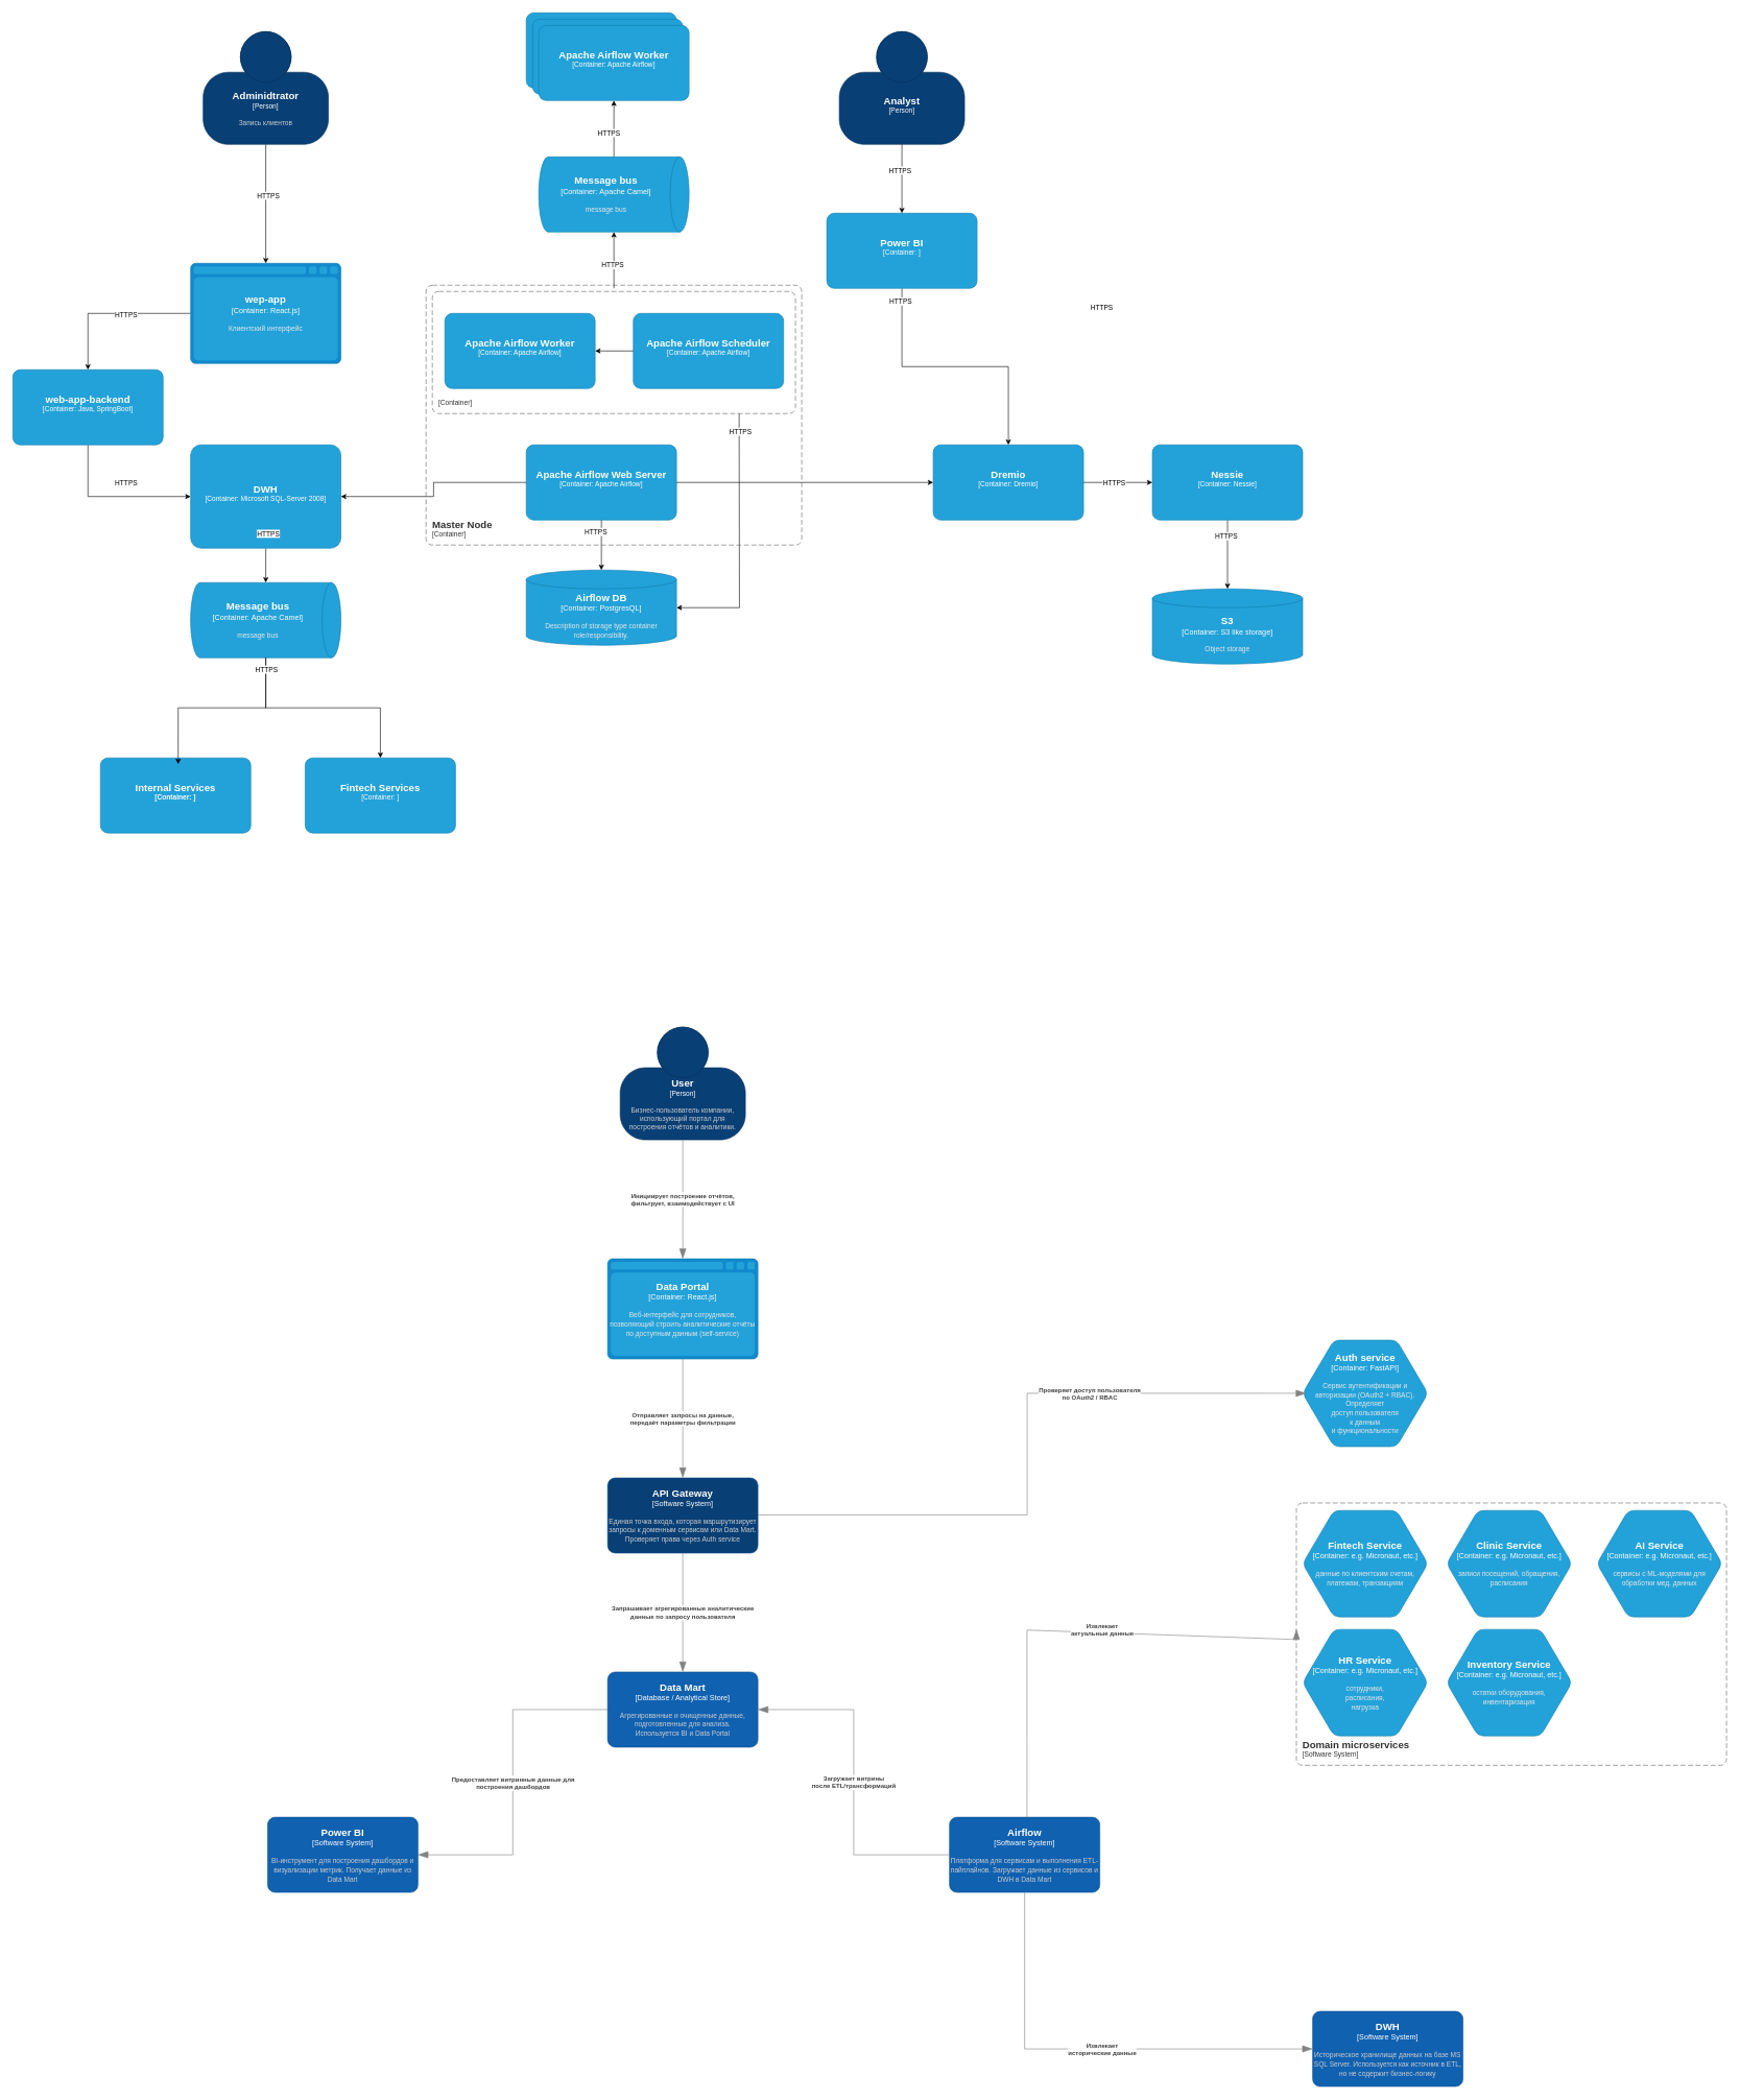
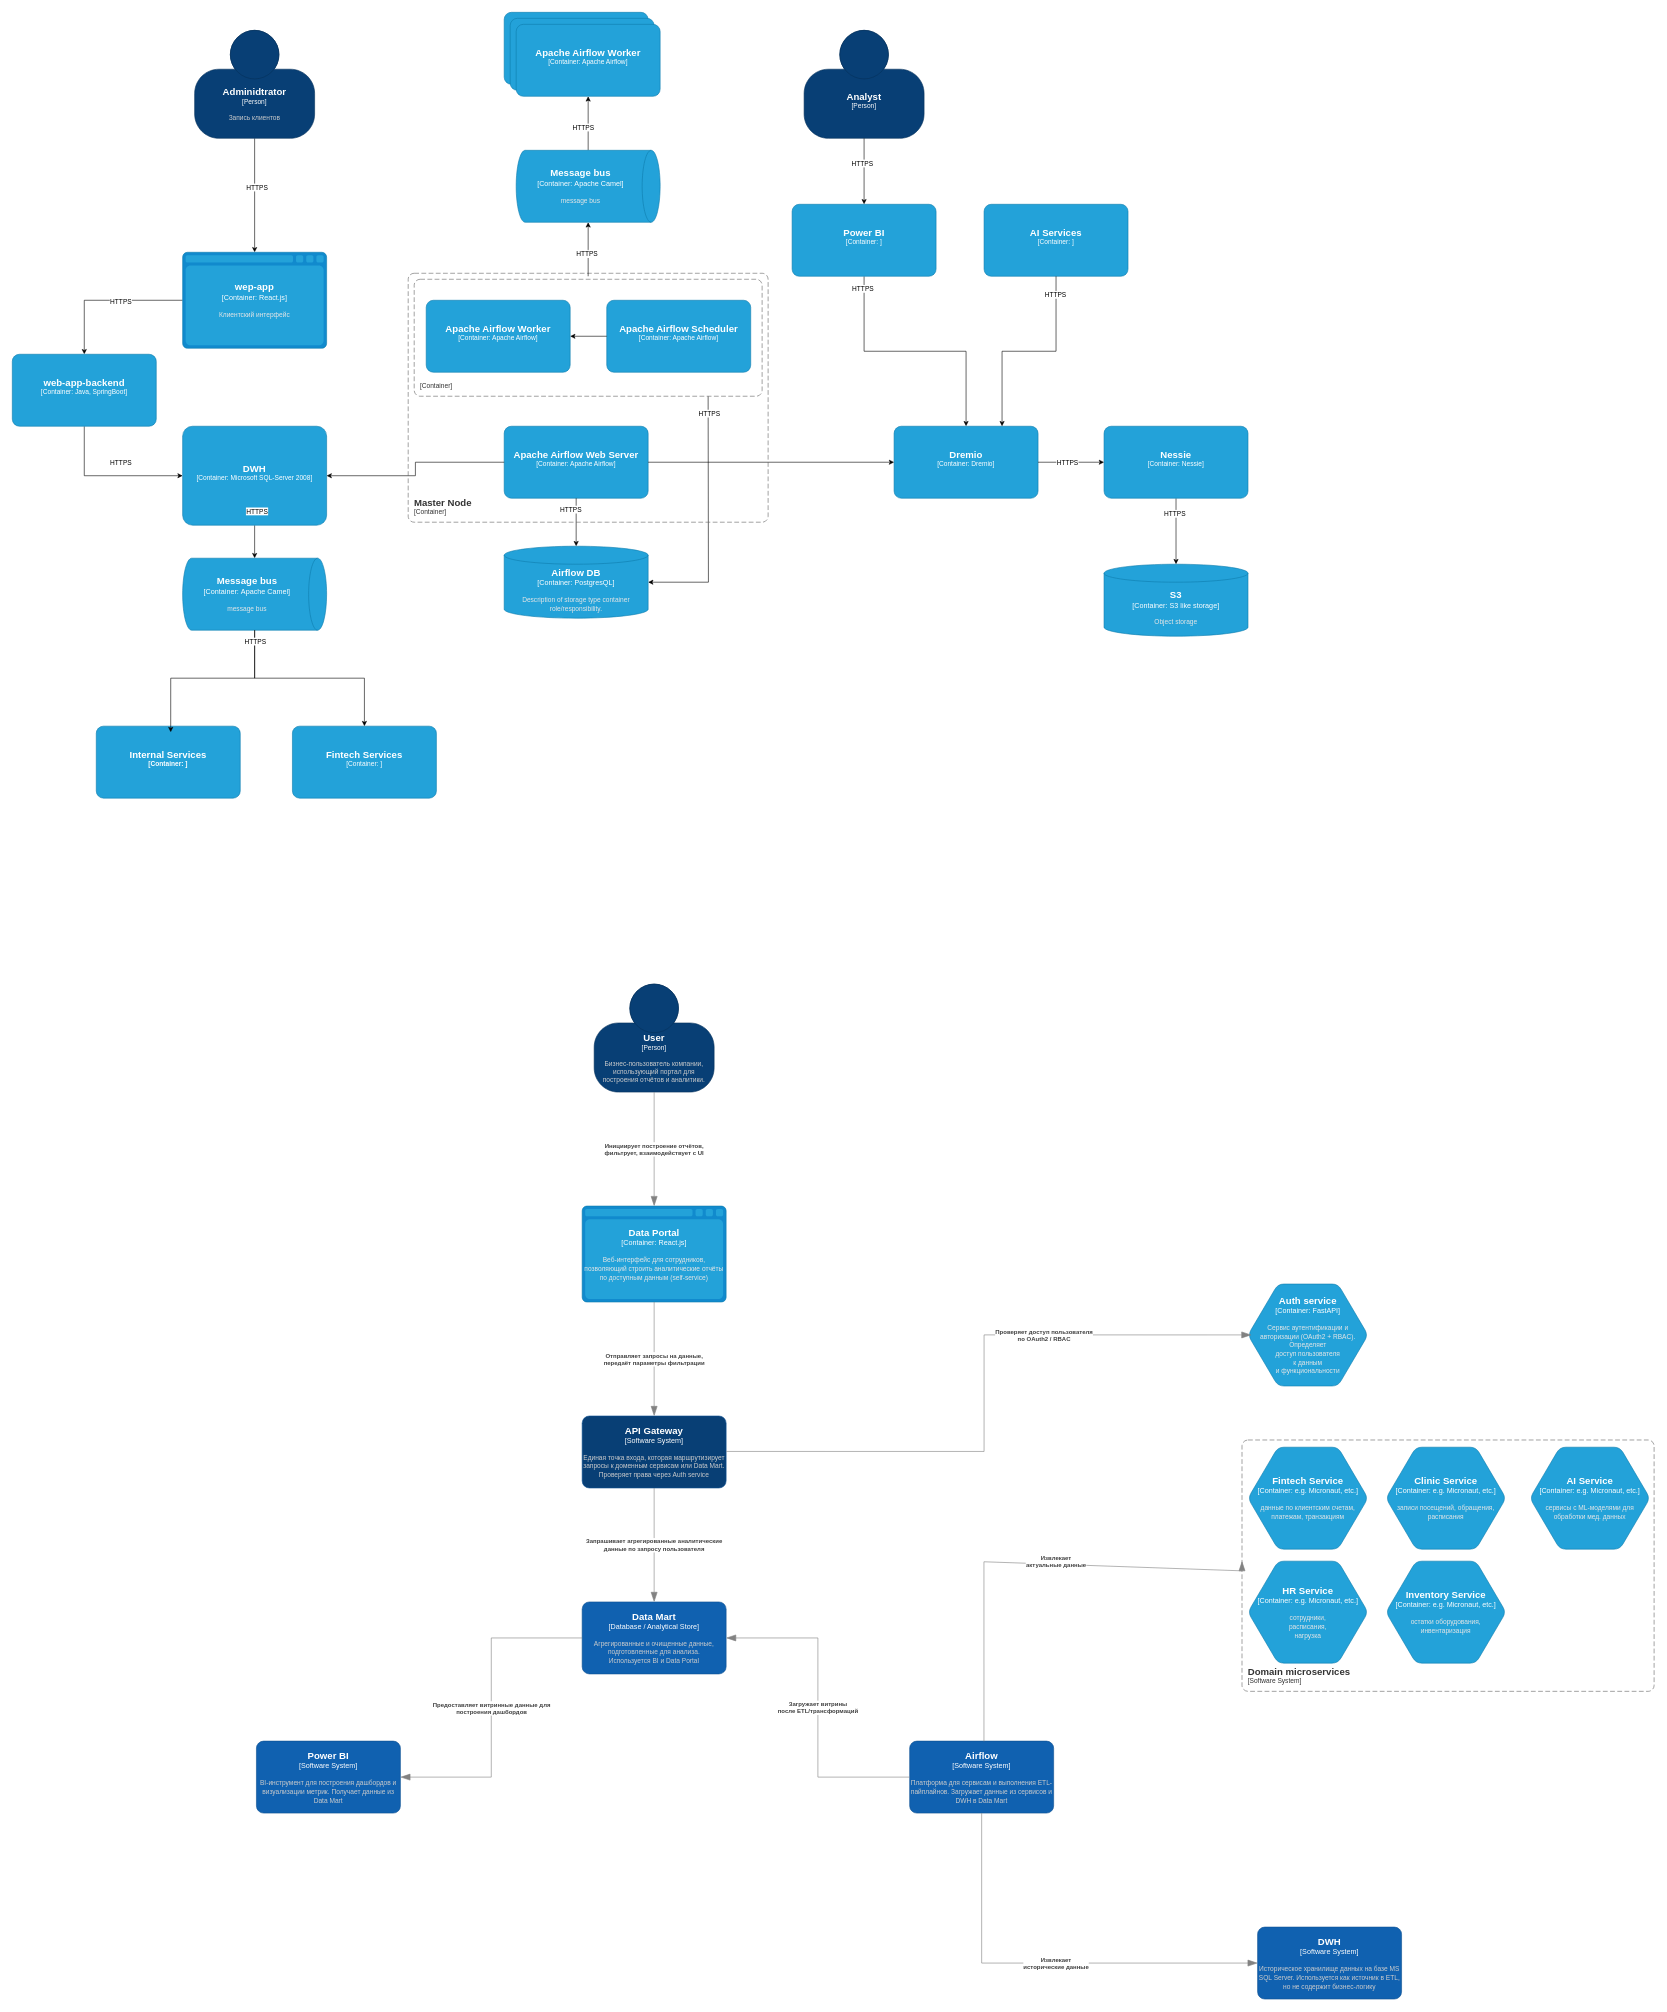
+ <mxCell id="7" value="&lt;font style=&quot;font-size: 16px&quot;&gt;&lt;b&gt;AI Services&lt;/b&gt;&lt;/font&gt;&lt;div&gt;[Container: ]&lt;/div&gt;&lt;br&gt;&lt;div&gt;&lt;font style=&quot;font-size: 11px&quot;&gt;&lt;font color=&quot;#E6E6E6&quot;&gt;&lt;/font&gt;&lt;/div&gt;" style="rounded=1;whiteSpace=wrap;html=1;fontSize=11;labelBackgroundColor=none;fillColor=#23A2D9;fontColor=#ffffff;align=center;arcSize=10;strokeColor=#0E7DAD;metaEdit=1;resizable=0;points=[[0.25,0,0],[0.5,0,0],[0.75,0,0],[1,0.25,0],[1,0.5,0],[1,0.75,0],[0.75,1,0],[0.5,1,0],[0.25,1,0],[0,0.75,0],[0,0.5,0],[0,0.25,0]];" parent="1" vertex="1"><mxGeometry x="1640" y="340" width="240" height="120" as="geometry" /></mxCell>
+ <mxCell id="25" style="edgeStyle=orthogonalEdgeStyle;rounded=0;orthogonalLoop=1;jettySize=auto;html=1;entryX=0.75;entryY=0;entryDx=0;entryDy=0;entryPerimeter=0;" parent="1" source="7" target="11" edge="1"><mxGeometry relative="1" as="geometry" /></mxCell>
